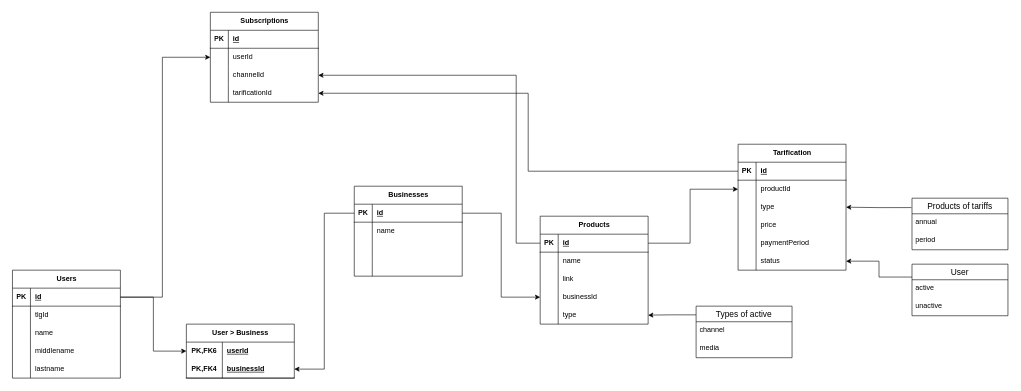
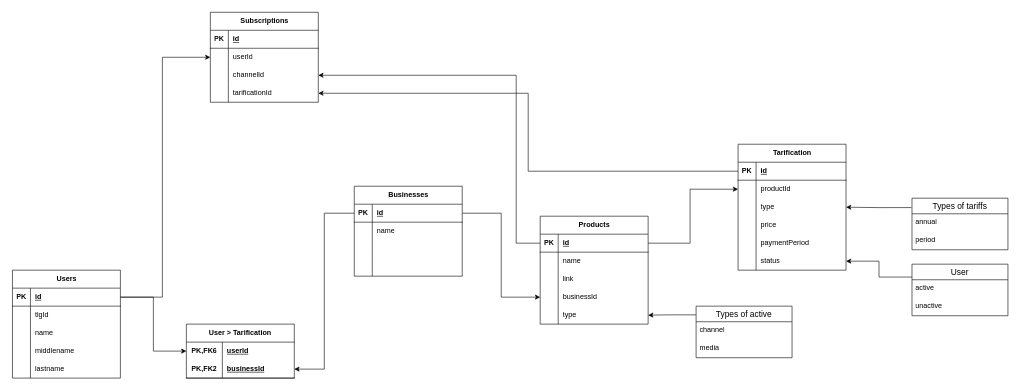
- <mxCell id="98" value="Products of tariffs" style="swimlane;fontStyle=0;childLayout=stackLayout;horizontal=1;startSize=26;horizontalStack=0;resizeParent=1;resizeParentMax=0;resizeLast=0;collapsible=1;marginBottom=0;align=center;fontSize=14;" vertex="1" parent="1"><mxGeometry x="1520" y="330" width="160" height="86" as="geometry" /></mxCell>
+ <mxCell id="98" value="Types of tariffs" style="swimlane;fontStyle=0;childLayout=stackLayout;horizontal=1;startSize=26;horizontalStack=0;resizeParent=1;resizeParentMax=0;resizeLast=0;collapsible=1;marginBottom=0;align=center;fontSize=14;" vertex="1" parent="1"><mxGeometry x="1520" y="330" width="160" height="86" as="geometry" /></mxCell>
- <mxCell id="47" value="User &amp;gt; Business" style="shape=table;startSize=30;container=1;collapsible=1;childLayout=tableLayout;fixedRows=1;rowLines=0;fontStyle=1;align=center;resizeLast=1;html=1;whiteSpace=wrap;" parent="1" vertex="1"><mxGeometry x="310" y="540" width="180" height="90" as="geometry" /></mxCell>
+ <mxCell id="47" value="User &amp;gt; Tarification" style="shape=table;startSize=30;container=1;collapsible=1;childLayout=tableLayout;fixedRows=1;rowLines=0;fontStyle=1;align=center;resizeLast=1;html=1;whiteSpace=wrap;" parent="1" vertex="1"><mxGeometry x="310" y="540" width="180" height="90" as="geometry" /></mxCell>
- <mxCell id="52" value="PK,FK4" style="shape=partialRectangle;connectable=0;fillColor=none;top=0;left=0;bottom=0;right=0;fontStyle=1;overflow=hidden;html=1;whiteSpace=wrap;" parent="51" vertex="1"><mxGeometry width="60" height="30" as="geometry"><mxRectangle width="60" height="30" as="alternateBounds" /></mxGeometry></mxCell>
+ <mxCell id="52" value="PK,FK2" style="shape=partialRectangle;connectable=0;fillColor=none;top=0;left=0;bottom=0;right=0;fontStyle=1;overflow=hidden;html=1;whiteSpace=wrap;" parent="51" vertex="1"><mxGeometry width="60" height="30" as="geometry"><mxRectangle width="60" height="30" as="alternateBounds" /></mxGeometry></mxCell>
